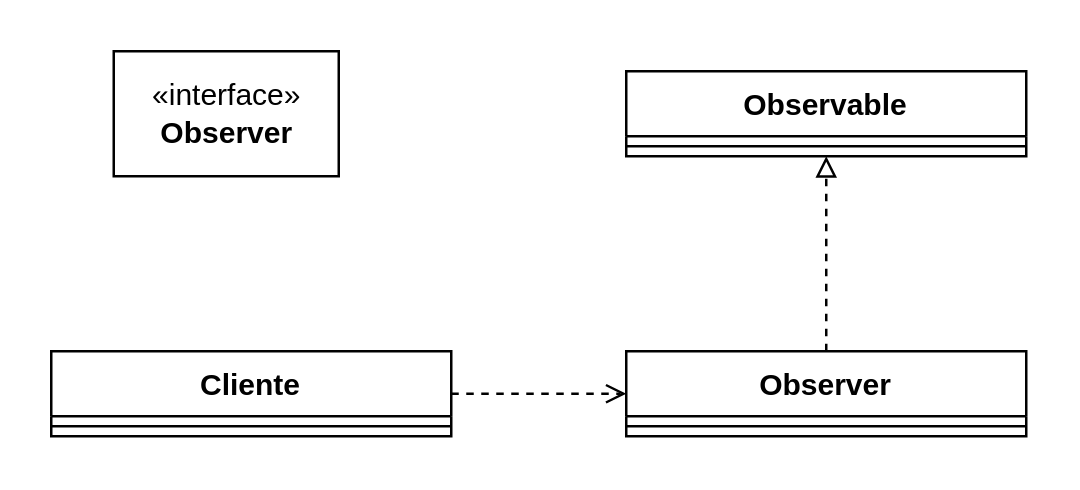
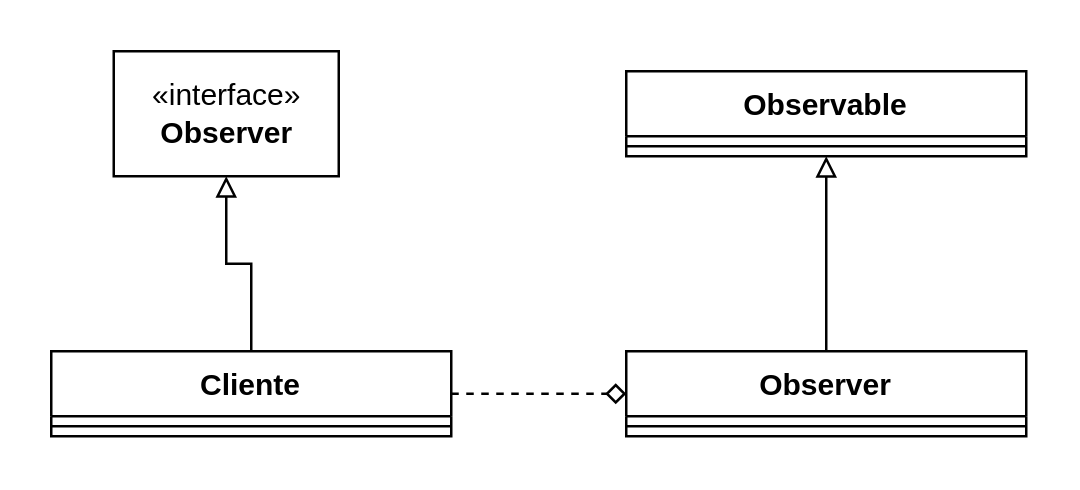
- <mxCell id="6" style="edgeStyle=orthogonalEdgeStyle;rounded=0;orthogonalLoop=1;jettySize=auto;html=1;entryX=0.5;entryY=1;entryDx=0;entryDy=0;endArrow=block;endFill=0;dashed=1;" edge="1" parent="1" source="7" target="10"><mxGeometry relative="1" as="geometry" /></mxCell>
+ <mxCell id="6" style="edgeStyle=orthogonalEdgeStyle;rounded=0;orthogonalLoop=1;jettySize=auto;html=1;entryX=0.5;entryY=1;entryDx=0;entryDy=0;endArrow=block;endFill=0;" edge="1" parent="1" source="7" target="10"><mxGeometry relative="1" as="geometry" /></mxCell>
+ <mxCell id="2" style="edgeStyle=orthogonalEdgeStyle;rounded=0;orthogonalLoop=1;jettySize=auto;html=1;endArrow=block;endFill=0;" edge="1" parent="1" source="4" target="9"><mxGeometry relative="1" as="geometry" /></mxCell>
- <mxCell id="3" style="edgeStyle=orthogonalEdgeStyle;rounded=0;orthogonalLoop=1;jettySize=auto;html=1;endArrow=open;endFill=0;dashed=1;" edge="1" parent="1" source="4" target="7"><mxGeometry relative="1" as="geometry" /></mxCell>
+ <mxCell id="3" style="edgeStyle=orthogonalEdgeStyle;rounded=0;orthogonalLoop=1;jettySize=auto;html=1;endArrow=diamond;endFill=0;dashed=1;" edge="1" parent="1" source="4" target="7"><mxGeometry relative="1" as="geometry" /></mxCell>
